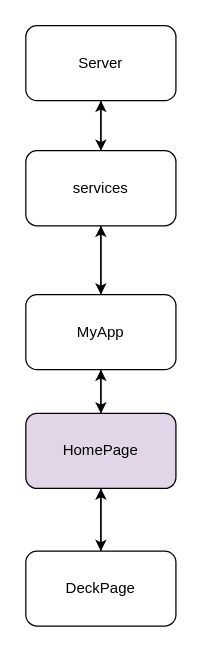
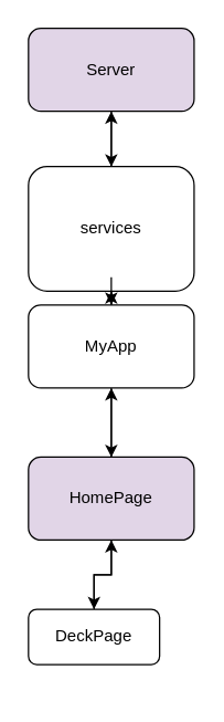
- <mxCell id="3" value="Server" style="rounded=1;whiteSpace=wrap;html=1;" vertex="1" parent="1"><mxGeometry x="20" y="20" width="120" height="60" as="geometry" /></mxCell>
+ <mxCell id="3" value="Server" style="rounded=1;whiteSpace=wrap;html=1;fillColor=#e1d5e7;" vertex="1" parent="1"><mxGeometry x="20" y="20" width="120" height="60" as="geometry" /></mxCell>
- <mxCell id="6" value="services" style="rounded=1;whiteSpace=wrap;html=1;" vertex="1" parent="1"><mxGeometry x="20" y="120" width="120" height="60" as="geometry" /></mxCell>
+ <mxCell id="6" value="services" style="rounded=1;whiteSpace=wrap;html=1;" vertex="1" parent="1"><mxGeometry x="20" y="120" width="120" height="90" as="geometry" /></mxCell>
- <mxCell id="9" value="MyApp" style="rounded=1;whiteSpace=wrap;html=1;" vertex="1" parent="1"><mxGeometry x="20" y="235" width="120" height="60" as="geometry" /></mxCell>
+ <mxCell id="9" value="MyApp" style="rounded=1;whiteSpace=wrap;html=1;" vertex="1" parent="1"><mxGeometry x="20" y="220" width="120" height="60" as="geometry" /></mxCell>
- <mxCell id="14" value="DeckPage" style="rounded=1;whiteSpace=wrap;html=1;" vertex="1" parent="1"><mxGeometry x="20" y="440" width="120" height="60" as="geometry" /></mxCell>
+ <mxCell id="14" value="DeckPage" style="rounded=1;whiteSpace=wrap;html=1;" vertex="1" parent="1"><mxGeometry x="20" y="440" width="95" height="40" as="geometry" /></mxCell>
